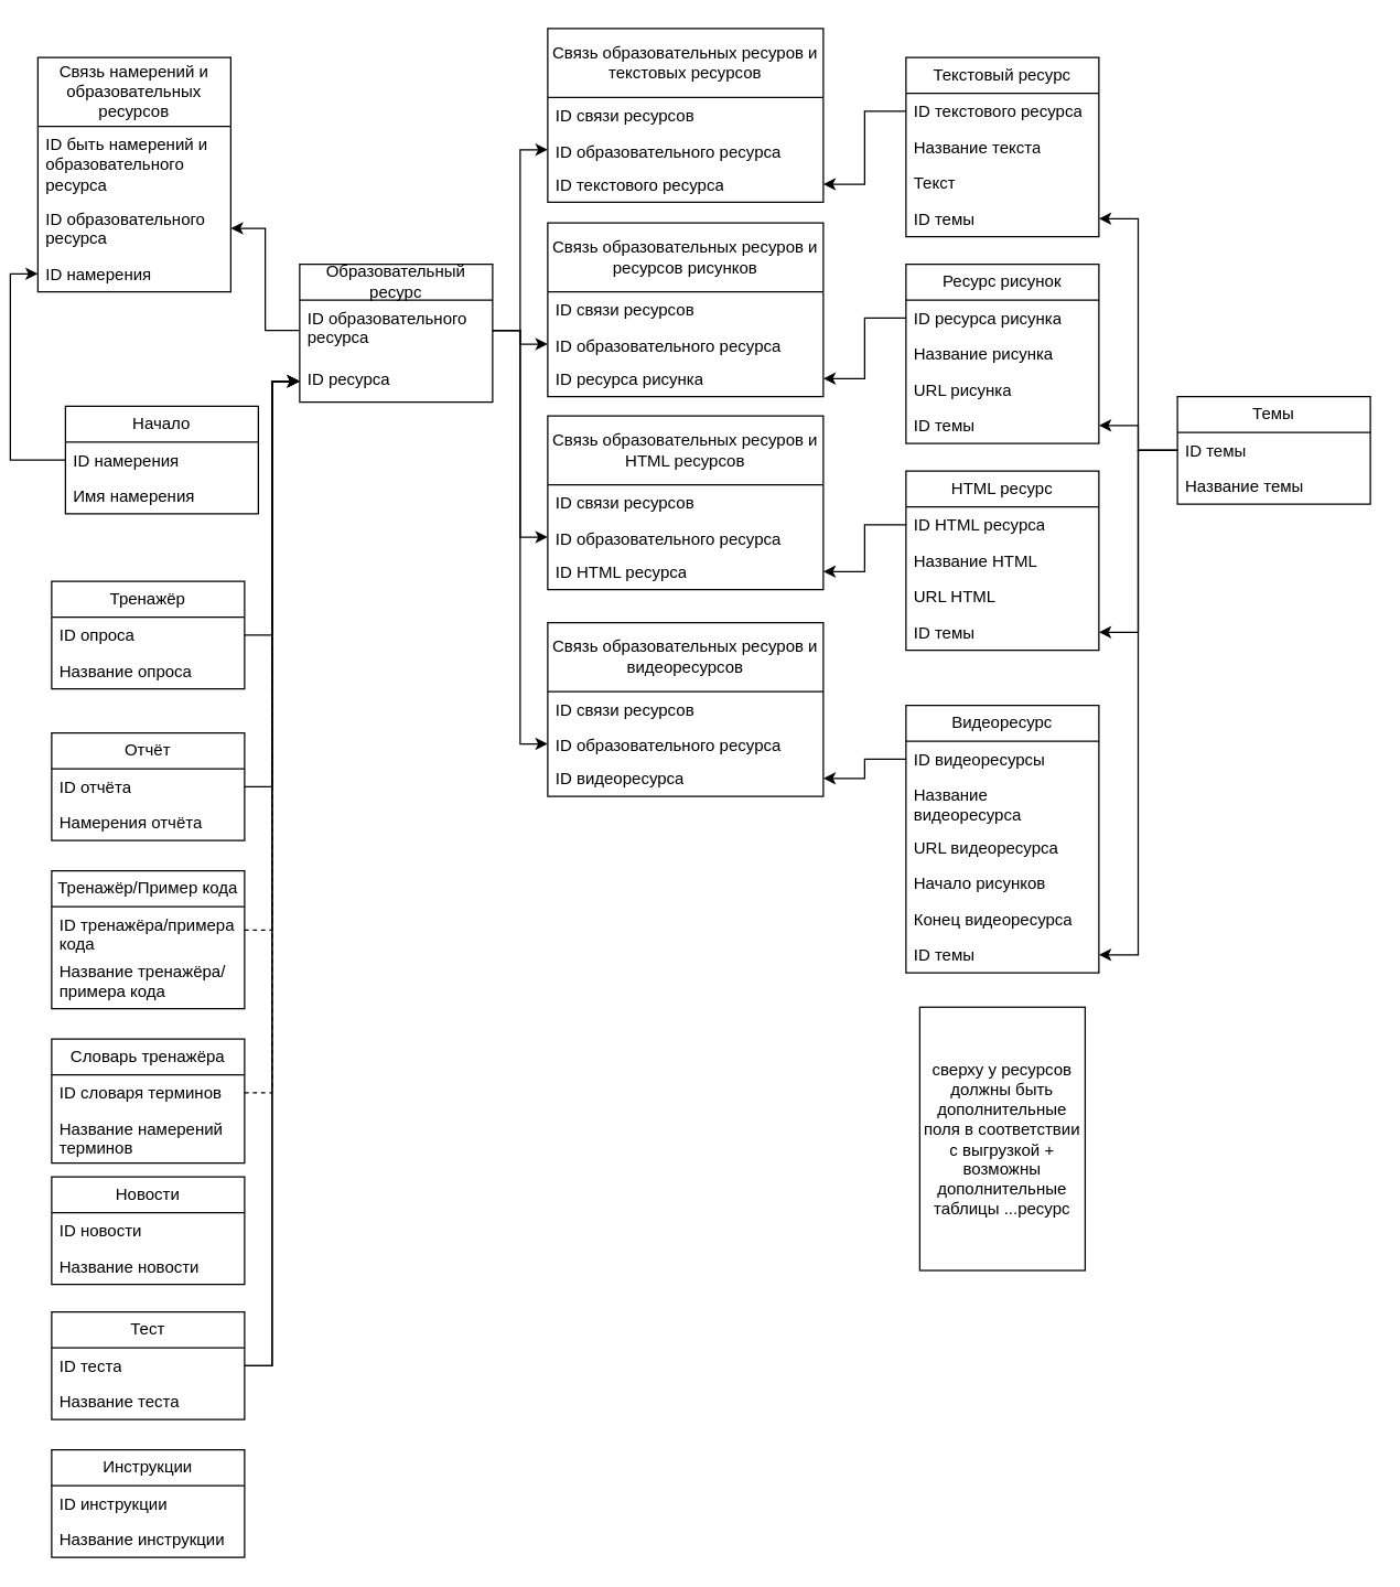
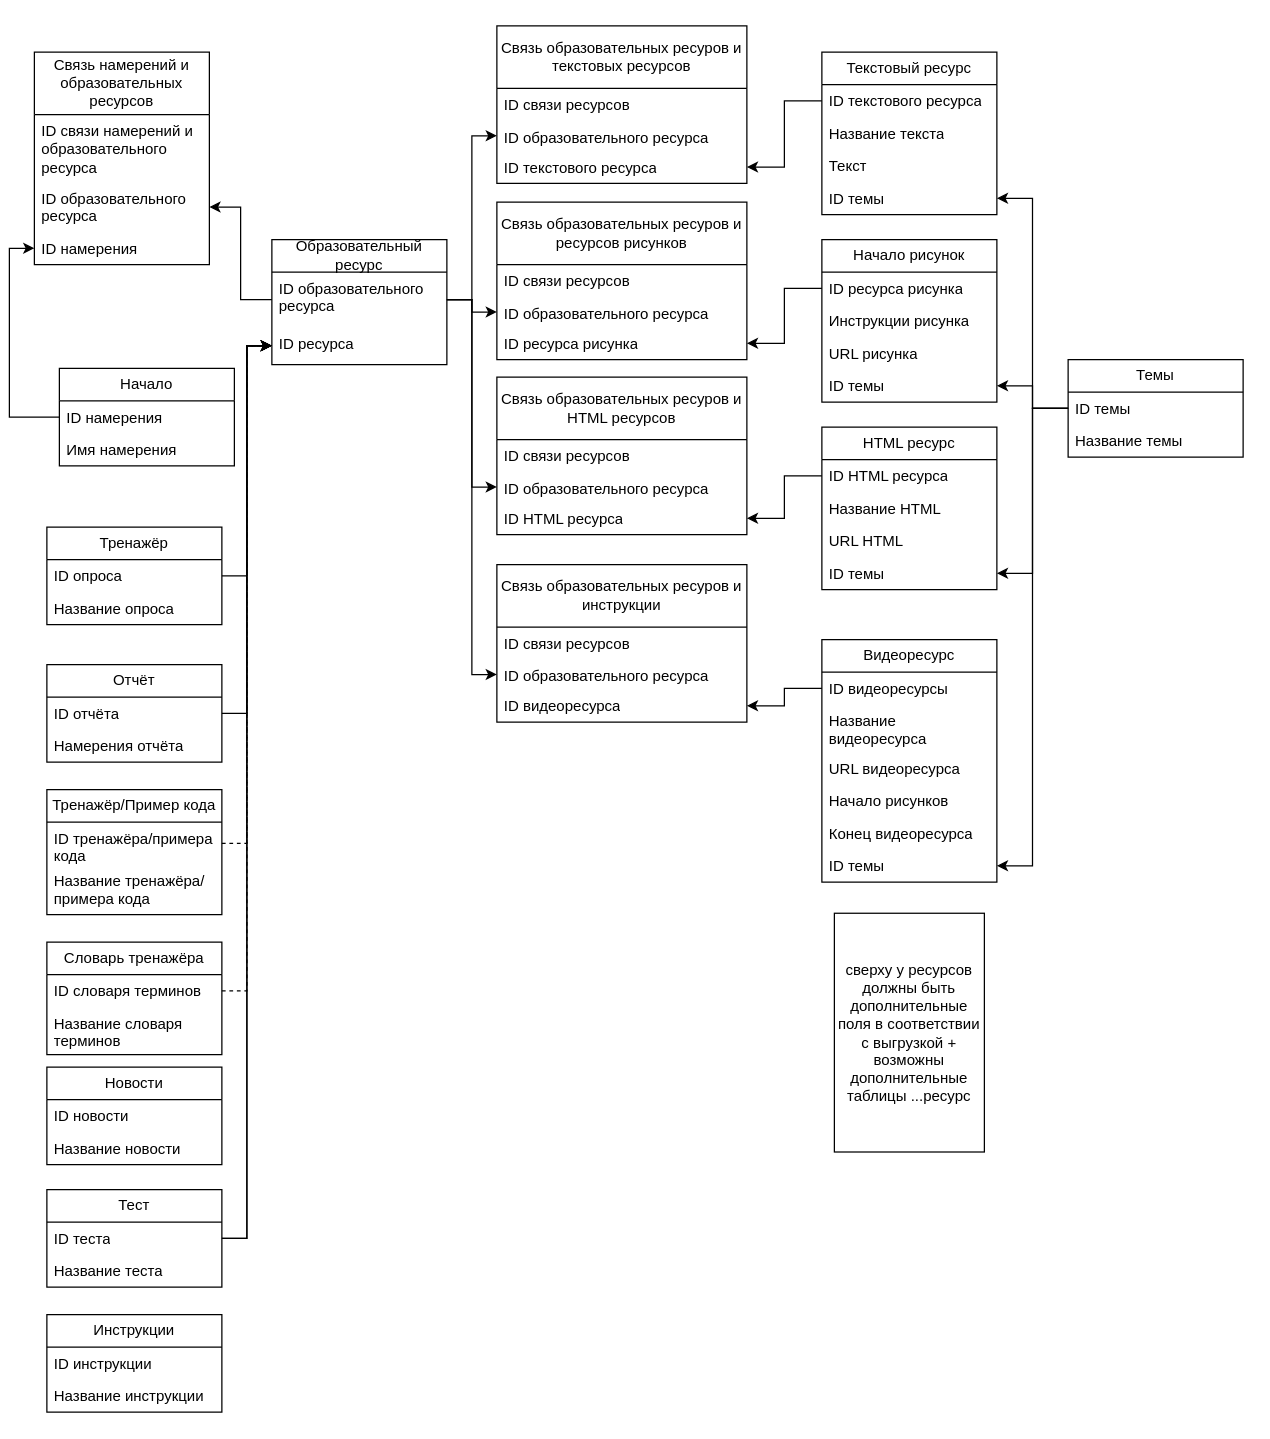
- <mxCell id="36" value="ID быть намерений и образовательного ресурса" style="text;strokeColor=none;fillColor=none;align=left;verticalAlign=top;spacingLeft=4;spacingRight=4;overflow=hidden;rotatable=0;points=[[0,0.5],[1,0.5]];portConstraint=eastwest;whiteSpace=wrap;html=1;" parent="35" vertex="1"><mxGeometry y="50" width="140" height="54" as="geometry" /></mxCell>
+ <mxCell id="36" value="ID связи намерений и образовательного ресурса" style="text;strokeColor=none;fillColor=none;align=left;verticalAlign=top;spacingLeft=4;spacingRight=4;overflow=hidden;rotatable=0;points=[[0,0.5],[1,0.5]];portConstraint=eastwest;whiteSpace=wrap;html=1;" parent="35" vertex="1"><mxGeometry y="50" width="140" height="54" as="geometry" /></mxCell>
- <mxCell id="21" value="Ресурс рисунок" style="swimlane;fontStyle=0;childLayout=stackLayout;horizontal=1;startSize=26;fillColor=none;horizontalStack=0;resizeParent=1;resizeParentMax=0;resizeLast=0;collapsible=1;marginBottom=0;whiteSpace=wrap;html=1;" parent="1" vertex="1"><mxGeometry x="650" y="191" width="140" height="130" as="geometry" /></mxCell>
+ <mxCell id="21" value="Начало рисунок" style="swimlane;fontStyle=0;childLayout=stackLayout;horizontal=1;startSize=26;fillColor=none;horizontalStack=0;resizeParent=1;resizeParentMax=0;resizeLast=0;collapsible=1;marginBottom=0;whiteSpace=wrap;html=1;" parent="1" vertex="1"><mxGeometry x="650" y="191" width="140" height="130" as="geometry" /></mxCell>
- <mxCell id="23" value="Название рисунка" style="text;strokeColor=none;fillColor=none;align=left;verticalAlign=top;spacingLeft=4;spacingRight=4;overflow=hidden;rotatable=0;points=[[0,0.5],[1,0.5]];portConstraint=eastwest;whiteSpace=wrap;html=1;" parent="21" vertex="1"><mxGeometry y="52" width="140" height="26" as="geometry" /></mxCell>
+ <mxCell id="23" value="Инструкции рисунка" style="text;strokeColor=none;fillColor=none;align=left;verticalAlign=top;spacingLeft=4;spacingRight=4;overflow=hidden;rotatable=0;points=[[0,0.5],[1,0.5]];portConstraint=eastwest;whiteSpace=wrap;html=1;" parent="21" vertex="1"><mxGeometry y="52" width="140" height="26" as="geometry" /></mxCell>
- <mxCell id="12" value="Связь образовательных ресуров и видеоресурсов" style="swimlane;fontStyle=0;childLayout=stackLayout;horizontal=1;startSize=50;fillColor=none;horizontalStack=0;resizeParent=1;resizeParentMax=0;resizeLast=0;collapsible=1;marginBottom=0;whiteSpace=wrap;html=1;" parent="1" vertex="1"><mxGeometry x="390" y="451" width="200" height="126" as="geometry"><mxRectangle x="230" y="361" width="320" height="50" as="alternateBounds" /></mxGeometry></mxCell>
+ <mxCell id="12" value="Связь образовательных ресуров и инструкции" style="swimlane;fontStyle=0;childLayout=stackLayout;horizontal=1;startSize=50;fillColor=none;horizontalStack=0;resizeParent=1;resizeParentMax=0;resizeLast=0;collapsible=1;marginBottom=0;whiteSpace=wrap;html=1;" parent="1" vertex="1"><mxGeometry x="390" y="451" width="200" height="126" as="geometry"><mxRectangle x="230" y="361" width="320" height="50" as="alternateBounds" /></mxGeometry></mxCell>
- <mxCell id="72" value="Название намерений терминов" style="text;strokeColor=none;fillColor=none;align=left;verticalAlign=top;spacingLeft=4;spacingRight=4;overflow=hidden;rotatable=0;points=[[0,0.5],[1,0.5]];portConstraint=eastwest;whiteSpace=wrap;html=1;" parent="70" vertex="1"><mxGeometry y="52" width="140" height="38" as="geometry" /></mxCell>
+ <mxCell id="72" value="Название словаря терминов" style="text;strokeColor=none;fillColor=none;align=left;verticalAlign=top;spacingLeft=4;spacingRight=4;overflow=hidden;rotatable=0;points=[[0,0.5],[1,0.5]];portConstraint=eastwest;whiteSpace=wrap;html=1;" parent="70" vertex="1"><mxGeometry y="52" width="140" height="38" as="geometry" /></mxCell>
